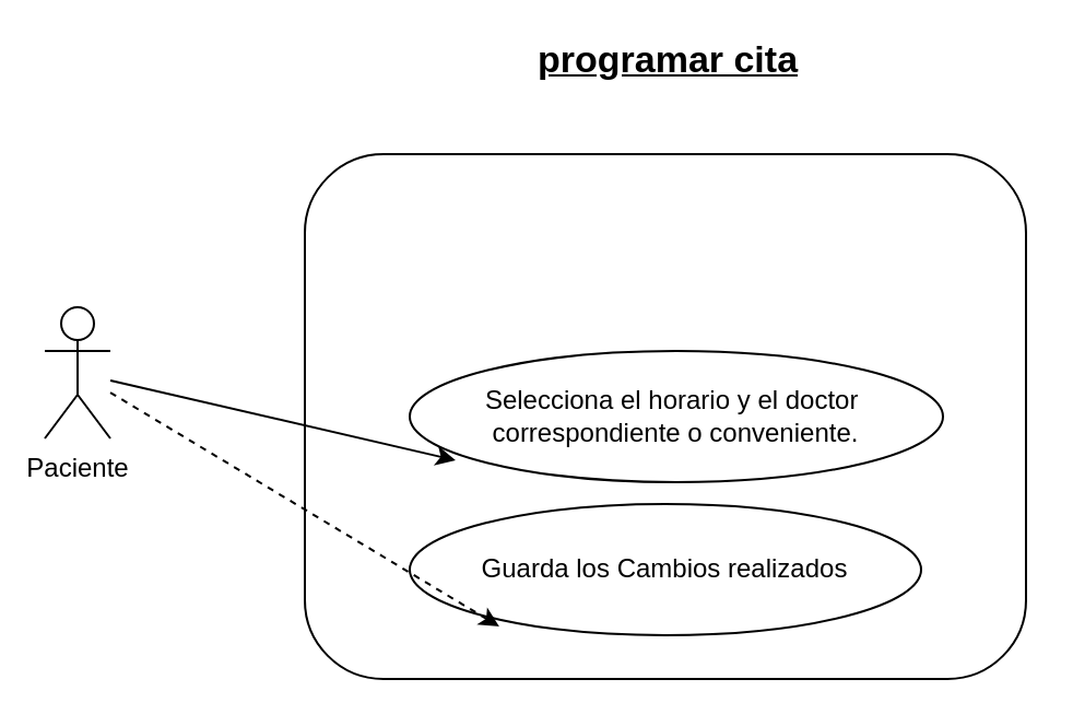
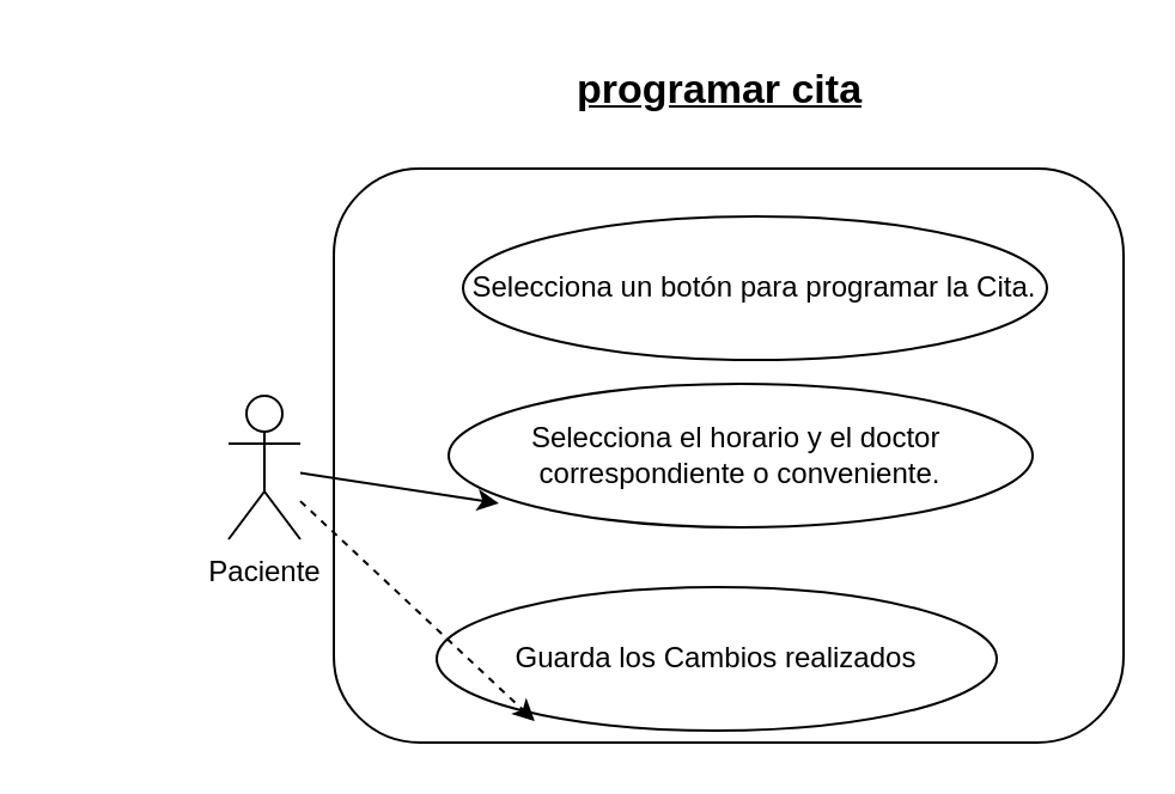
- <mxCell id="9" value="&lt;font style=&quot;vertical-align: inherit;&quot;&gt;&lt;font style=&quot;vertical-align: inherit;&quot;&gt;&lt;b&gt;&lt;font style=&quot;font-size: 17px;&quot;&gt;&lt;u&gt;&lt;font style=&quot;vertical-align: inherit;&quot;&gt;&lt;font style=&quot;vertical-align: inherit;&quot;&gt;programar cita&lt;/font&gt;&lt;/font&gt;&lt;br&gt;&lt;/u&gt;&lt;/font&gt;&lt;/b&gt;&lt;br&gt;&lt;/font&gt;&lt;/font&gt;" style="text;html=1;align=center;verticalAlign=middle;resizable=0;points=[];autosize=1;strokeColor=none;fillColor=none;" vertex="1" parent="1"><mxGeometry x="235" y="10" width="140" height="50" as="geometry" /></mxCell>
+ <mxCell id="9" value="&lt;font style=&quot;vertical-align: inherit;&quot;&gt;&lt;font style=&quot;vertical-align: inherit;&quot;&gt;&lt;b&gt;&lt;font style=&quot;font-size: 17px;&quot;&gt;&lt;u&gt;&lt;font style=&quot;vertical-align: inherit;&quot;&gt;&lt;font style=&quot;vertical-align: inherit;&quot;&gt;programar cita&lt;/font&gt;&lt;/font&gt;&lt;br&gt;&lt;/u&gt;&lt;/font&gt;&lt;/b&gt;&lt;br&gt;&lt;/font&gt;&lt;/font&gt;" style="text;html=1;align=center;verticalAlign=middle;resizable=0;points=[];autosize=1;strokeColor=none;fillColor=none;" vertex="1" parent="1"><mxGeometry x="230" y="20" width="140" height="50" as="geometry" /></mxCell>
+ <mxCell id="4" value="&lt;p class=&quot;MsoNormal&quot;&gt;&lt;font style=&quot;vertical-align: inherit;&quot;&gt;&lt;font style=&quot;vertical-align: inherit;&quot;&gt;&lt;font style=&quot;vertical-align: inherit;&quot;&gt;&lt;font style=&quot;vertical-align: inherit;&quot;&gt;Selecciona un botón para programar la Cita.&lt;/font&gt;&lt;/font&gt;&lt;/font&gt;&lt;/font&gt;&lt;/p&gt;" style="ellipse;whiteSpace=wrap;html=1;" vertex="1" parent="1"><mxGeometry x="193" y="90" width="244" height="60" as="geometry" /></mxCell>
- <mxCell id="2" value="&lt;font style=&quot;vertical-align: inherit;&quot;&gt;&lt;font style=&quot;vertical-align: inherit;&quot;&gt;Paciente&lt;/font&gt;&lt;/font&gt;" style="shape=umlActor;verticalLabelPosition=bottom;verticalAlign=top;html=1;outlineConnect=0;" vertex="1" parent="1"><mxGeometry x="20" y="140" width="30" height="60" as="geometry" /></mxCell>
+ <mxCell id="2" value="&lt;font style=&quot;vertical-align: inherit;&quot;&gt;&lt;font style=&quot;vertical-align: inherit;&quot;&gt;Paciente&lt;/font&gt;&lt;/font&gt;" style="shape=umlActor;verticalLabelPosition=bottom;verticalAlign=top;html=1;outlineConnect=0;" vertex="1" parent="1"><mxGeometry x="95" y="165" width="30" height="60" as="geometry" /></mxCell>
- <mxCell id="6" value="&lt;font style=&quot;vertical-align: inherit;&quot;&gt;&lt;font style=&quot;vertical-align: inherit;&quot;&gt;Guarda los Cambios realizados&lt;/font&gt;&lt;/font&gt;" style="ellipse;whiteSpace=wrap;html=1;" vertex="1" parent="1"><mxGeometry x="187" y="230" width="234" height="60" as="geometry" /></mxCell>
+ <mxCell id="6" value="&lt;font style=&quot;vertical-align: inherit;&quot;&gt;&lt;font style=&quot;vertical-align: inherit;&quot;&gt;Guarda los Cambios realizados&lt;/font&gt;&lt;/font&gt;" style="ellipse;whiteSpace=wrap;html=1;" vertex="1" parent="1"><mxGeometry x="182" y="245" width="234" height="60" as="geometry" /></mxCell>
